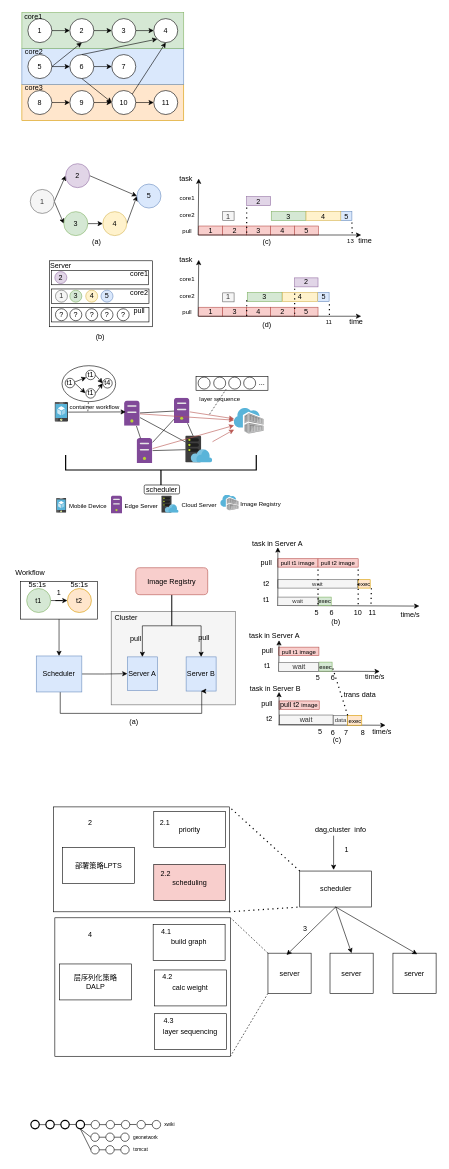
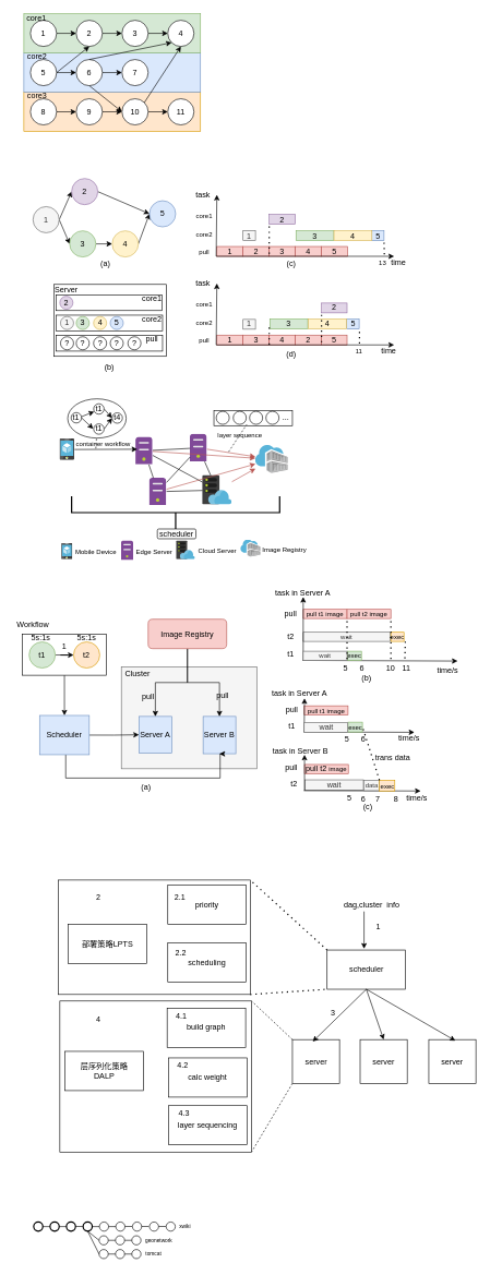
- <mxCell id="149" value="scheduling" style="rounded=0;whiteSpace=wrap;html=1;fillColor=#f8cecc;" vertex="1" parent="1"><mxGeometry x="256" y="1441" width="120" height="60" as="geometry" /></mxCell>
+ <mxCell id="149" value="scheduling" style="rounded=0;whiteSpace=wrap;html=1;" vertex="1" parent="1"><mxGeometry x="256" y="1441" width="120" height="60" as="geometry" /></mxCell>
